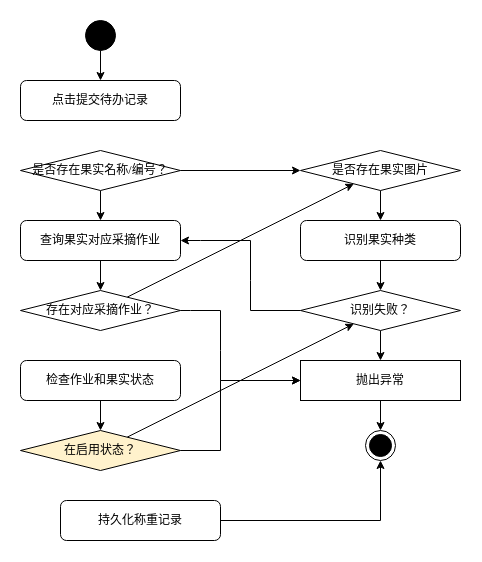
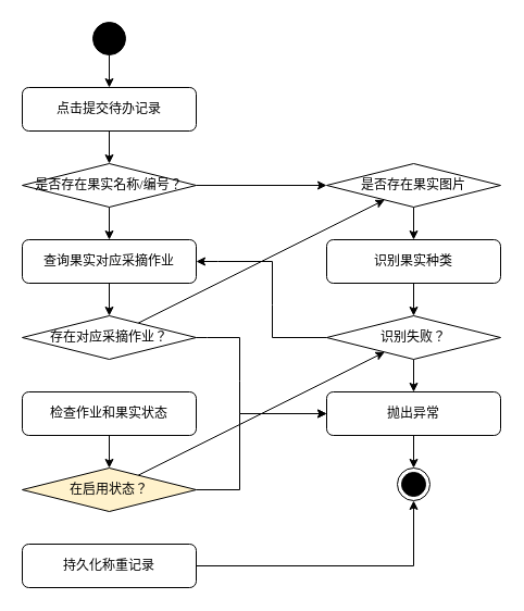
+ <mxCell id="2" style="edgeStyle=none;html=1;entryX=0.5;entryY=0;entryDx=0;entryDy=0;" edge="1" parent="1" source="3" target="11"><mxGeometry relative="1" as="geometry" /></mxCell>
- <mxCell id="17" value="抛出异常" style="whiteSpace=wrap;html=1;fontFamily=Songti SC;fontSize=12;rounded=0;" parent="1" vertex="1"><mxGeometry x="300" y="360" width="160" height="40" as="geometry" /></mxCell>
+ <mxCell id="17" value="抛出异常" style="rounded=1;whiteSpace=wrap;html=1;fontFamily=Songti SC;fontSize=12;" parent="1" vertex="1"><mxGeometry x="300" y="360" width="160" height="40" as="geometry" /></mxCell>
- <mxCell id="15" value="持久化称重记录" style="rounded=1;whiteSpace=wrap;html=1;fontFamily=Songti SC;fontSize=12;" parent="1" vertex="1"><mxGeometry x="60" y="500" width="160" height="40" as="geometry" /></mxCell>
+ <mxCell id="15" value="持久化称重记录" style="rounded=1;whiteSpace=wrap;html=1;fontFamily=Songti SC;fontSize=12;" parent="1" vertex="1"><mxGeometry x="20" y="500" width="160" height="40" as="geometry" /></mxCell>
